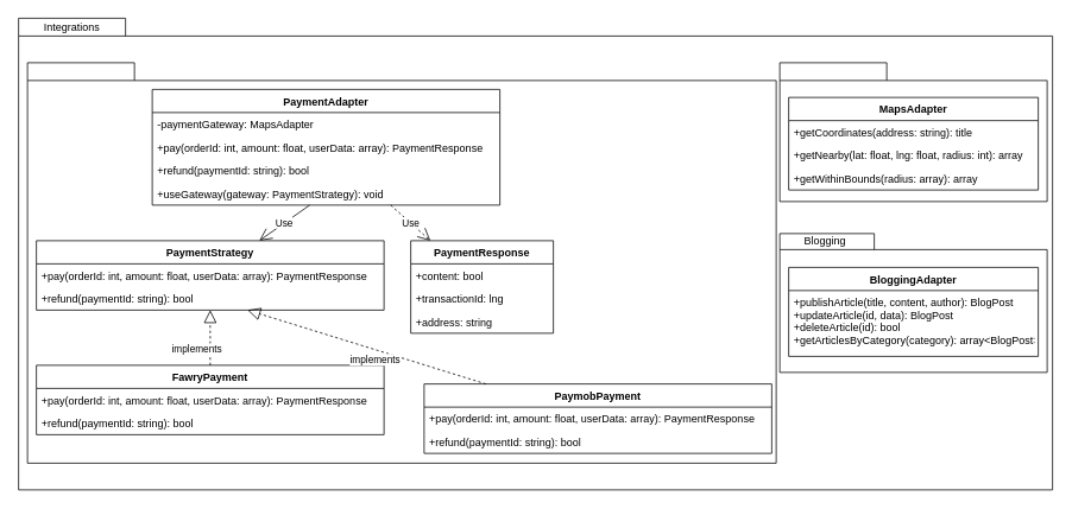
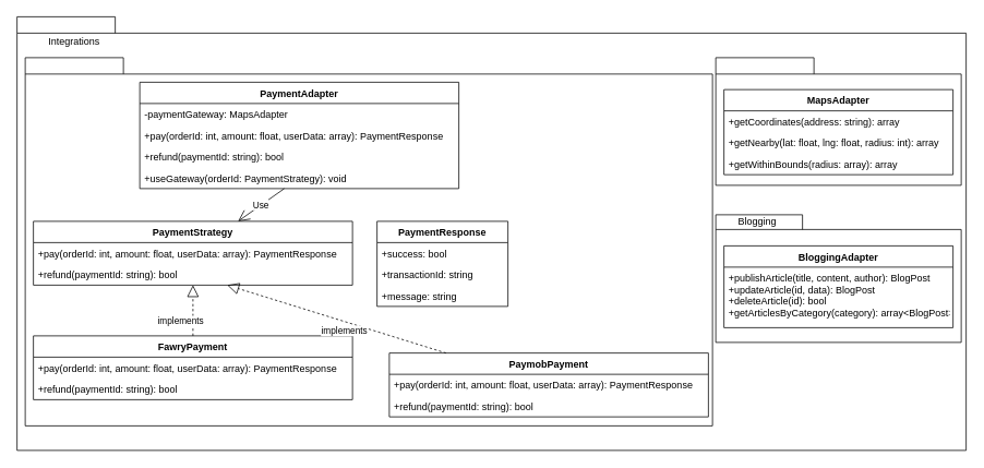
- <mxCell id="4" value="&lt;div&gt;Integrations&lt;/div&gt;" style="text;html=1;align=center;verticalAlign=middle;whiteSpace=wrap;rounded=0;" vertex="1" parent="1"><mxGeometry x="20" y="20" width="120" height="20" as="geometry" /></mxCell>
+ <mxCell id="4" value="&lt;div&gt;Integrations&lt;/div&gt;" style="text;html=1;align=center;verticalAlign=middle;whiteSpace=wrap;rounded=0;" vertex="1" parent="1"><mxGeometry x="30" y="40" width="120" height="20" as="geometry" /></mxCell>
- <mxCell id="31" value="+getCoordinates(address: string): title" style="text;strokeColor=none;fillColor=none;align=left;verticalAlign=top;spacingLeft=4;spacingRight=4;overflow=hidden;rotatable=0;points=[[0,0.5],[1,0.5]];portConstraint=eastwest;" vertex="1" parent="30"><mxGeometry y="26" width="280" height="26" as="geometry" /></mxCell>
+ <mxCell id="31" value="+getCoordinates(address: string): array" style="text;strokeColor=none;fillColor=none;align=left;verticalAlign=top;spacingLeft=4;spacingRight=4;overflow=hidden;rotatable=0;points=[[0,0.5],[1,0.5]];portConstraint=eastwest;" vertex="1" parent="30"><mxGeometry y="26" width="280" height="26" as="geometry" /></mxCell>
- <mxCell id="9" value="+useGateway(gateway: PaymentStrategy): void" style="text;strokeColor=none;fillColor=none;align=left;verticalAlign=top;spacingLeft=4;spacingRight=4;overflow=hidden;rotatable=0;points=[[0,0.5],[1,0.5]];portConstraint=eastwest;" vertex="1" parent="5"><mxGeometry y="104" width="390" height="26" as="geometry" /></mxCell>
+ <mxCell id="9" value="+useGateway(orderId: PaymentStrategy): void" style="text;strokeColor=none;fillColor=none;align=left;verticalAlign=top;spacingLeft=4;spacingRight=4;overflow=hidden;rotatable=0;points=[[0,0.5],[1,0.5]];portConstraint=eastwest;" vertex="1" parent="5"><mxGeometry y="104" width="390" height="26" as="geometry" /></mxCell>
- <mxCell id="29" value="Use" style="endArrow=open;endSize=12;dashed=1;html=1;rounded=0;" edge="1" parent="1" source="5" target="23"><mxGeometry x="0.002" width="160" relative="1" as="geometry"><mxPoint x="430" y="240" as="sourcePoint" /><mxPoint x="430" y="279" as="targetPoint" /><mxPoint as="offset" /></mxGeometry></mxCell>
- <mxCell id="24" value="+content: bool" style="text;strokeColor=none;fillColor=none;align=left;verticalAlign=top;spacingLeft=4;spacingRight=4;overflow=hidden;rotatable=0;points=[[0,0.5],[1,0.5]];portConstraint=eastwest;" vertex="1" parent="23"><mxGeometry y="26" width="160" height="26" as="geometry" /></mxCell>
+ <mxCell id="24" value="+success: bool" style="text;strokeColor=none;fillColor=none;align=left;verticalAlign=top;spacingLeft=4;spacingRight=4;overflow=hidden;rotatable=0;points=[[0,0.5],[1,0.5]];portConstraint=eastwest;" vertex="1" parent="23"><mxGeometry y="26" width="160" height="26" as="geometry" /></mxCell>
- <mxCell id="25" value="+transactionId: lng" style="text;strokeColor=none;fillColor=none;align=left;verticalAlign=top;spacingLeft=4;spacingRight=4;overflow=hidden;rotatable=0;points=[[0,0.5],[1,0.5]];portConstraint=eastwest;" vertex="1" parent="23"><mxGeometry y="52" width="160" height="26" as="geometry" /></mxCell>
+ <mxCell id="25" value="+transactionId: string" style="text;strokeColor=none;fillColor=none;align=left;verticalAlign=top;spacingLeft=4;spacingRight=4;overflow=hidden;rotatable=0;points=[[0,0.5],[1,0.5]];portConstraint=eastwest;" vertex="1" parent="23"><mxGeometry y="52" width="160" height="26" as="geometry" /></mxCell>
- <mxCell id="26" value="+address: string" style="text;strokeColor=none;fillColor=none;align=left;verticalAlign=top;spacingLeft=4;spacingRight=4;overflow=hidden;rotatable=0;points=[[0,0.5],[1,0.5]];portConstraint=eastwest;" vertex="1" parent="23"><mxGeometry y="78" width="160" height="26" as="geometry" /></mxCell>
+ <mxCell id="26" value="+message: string" style="text;strokeColor=none;fillColor=none;align=left;verticalAlign=top;spacingLeft=4;spacingRight=4;overflow=hidden;rotatable=0;points=[[0,0.5],[1,0.5]];portConstraint=eastwest;" vertex="1" parent="23"><mxGeometry y="78" width="160" height="26" as="geometry" /></mxCell>
